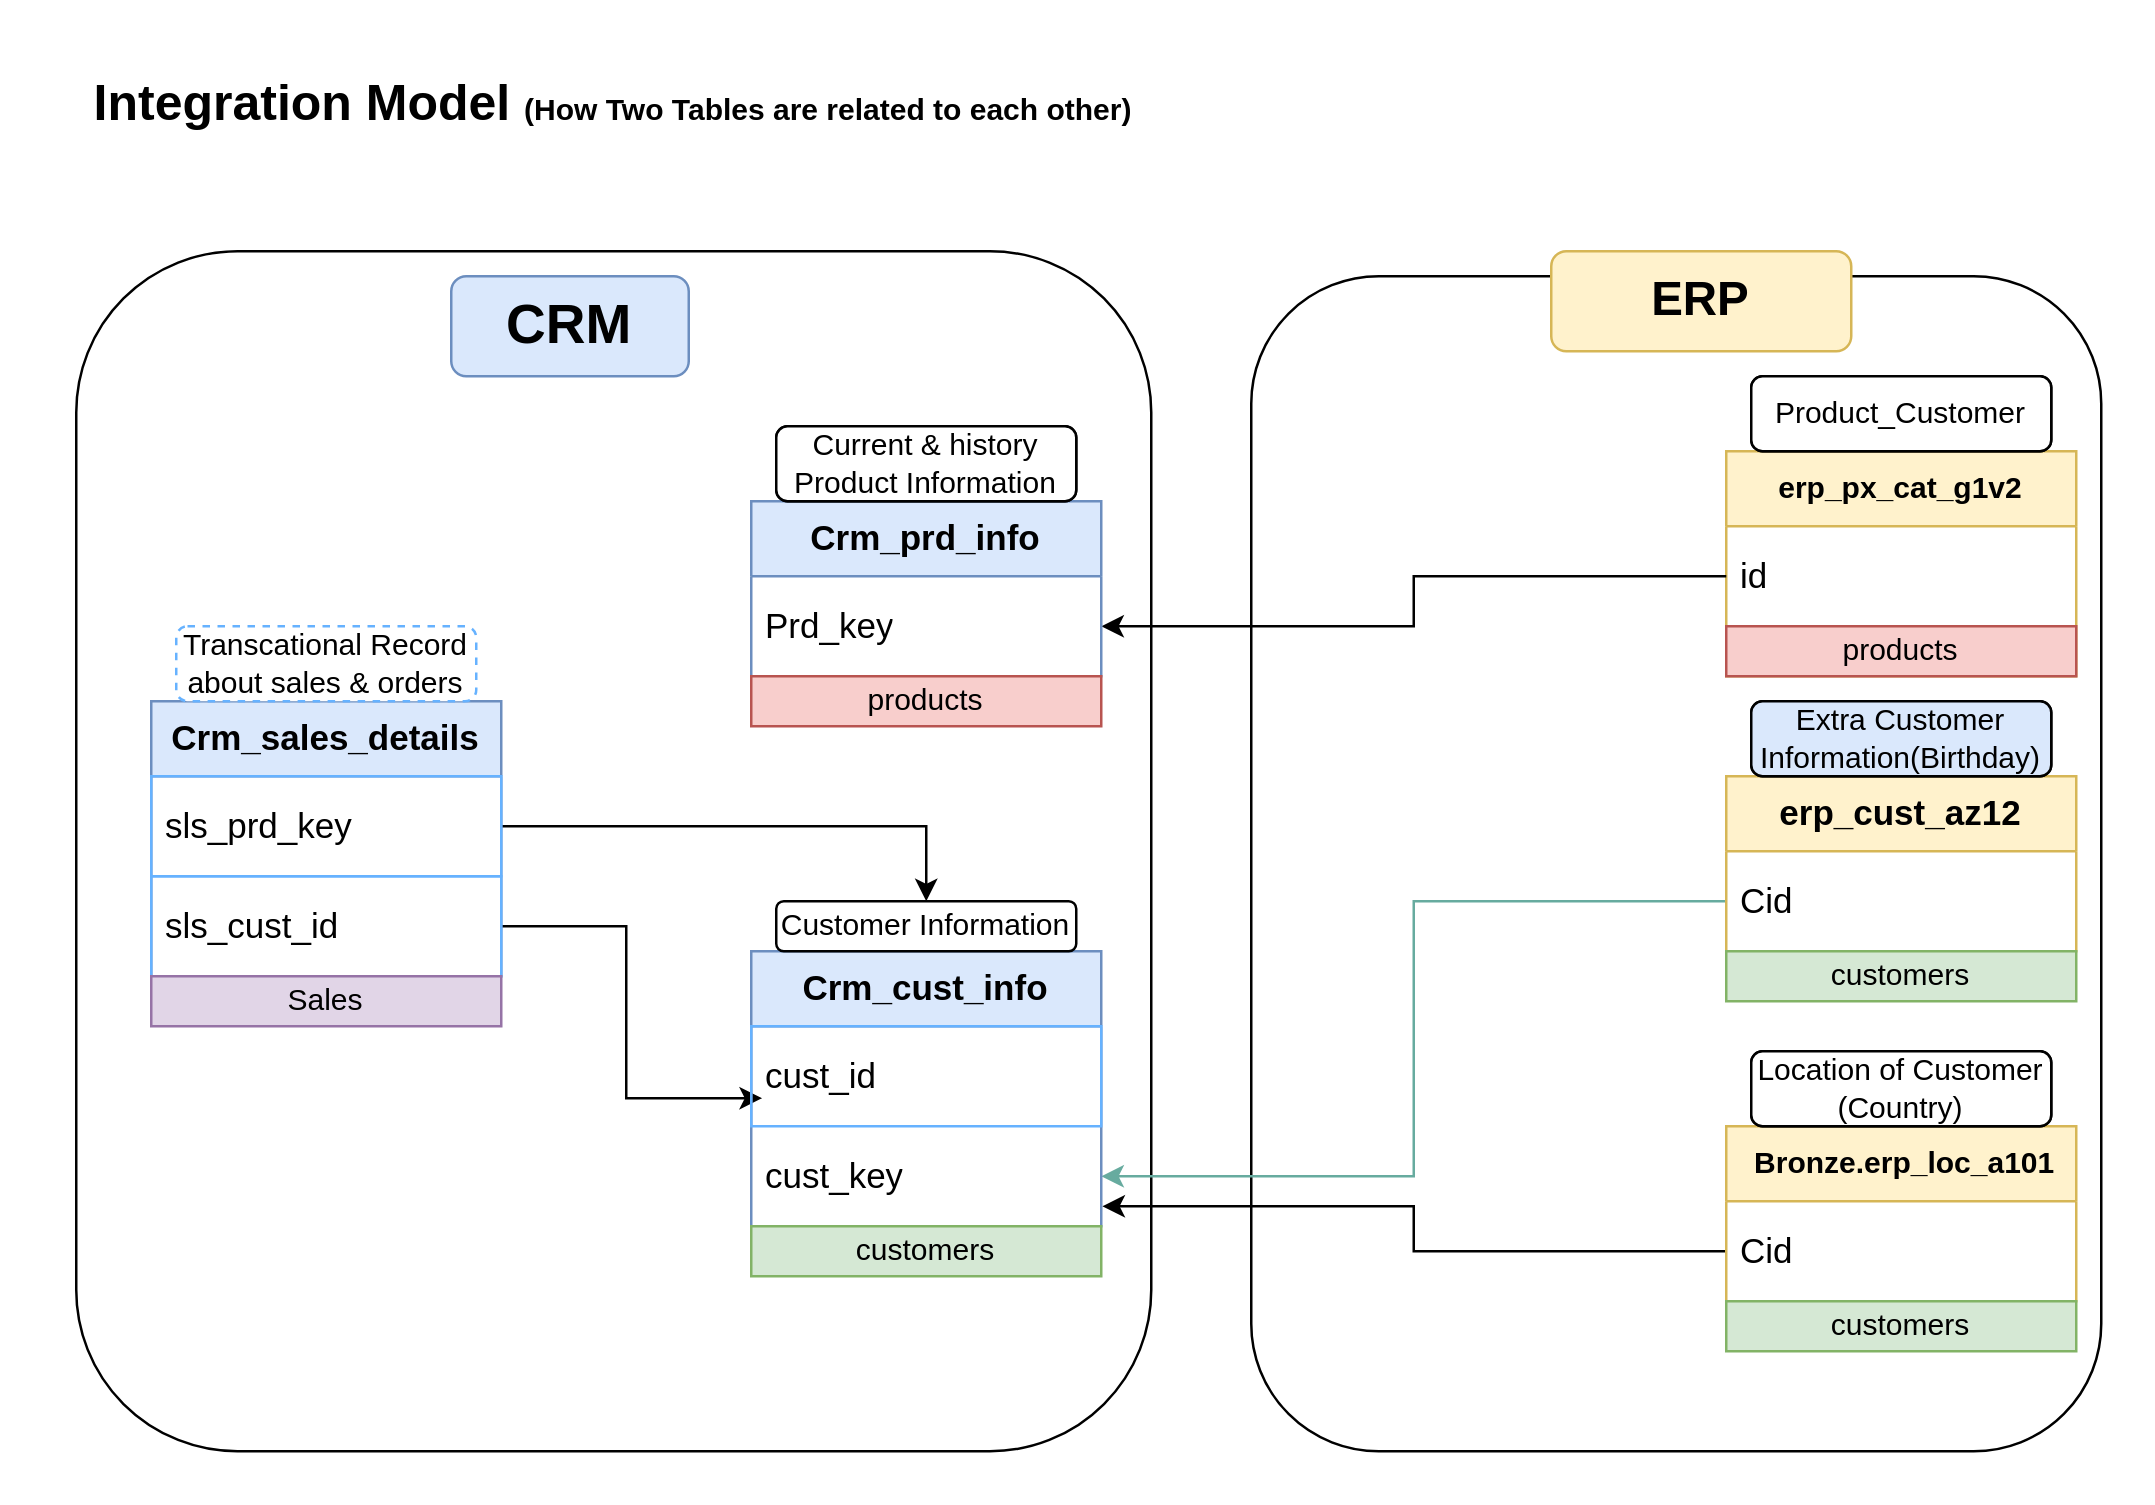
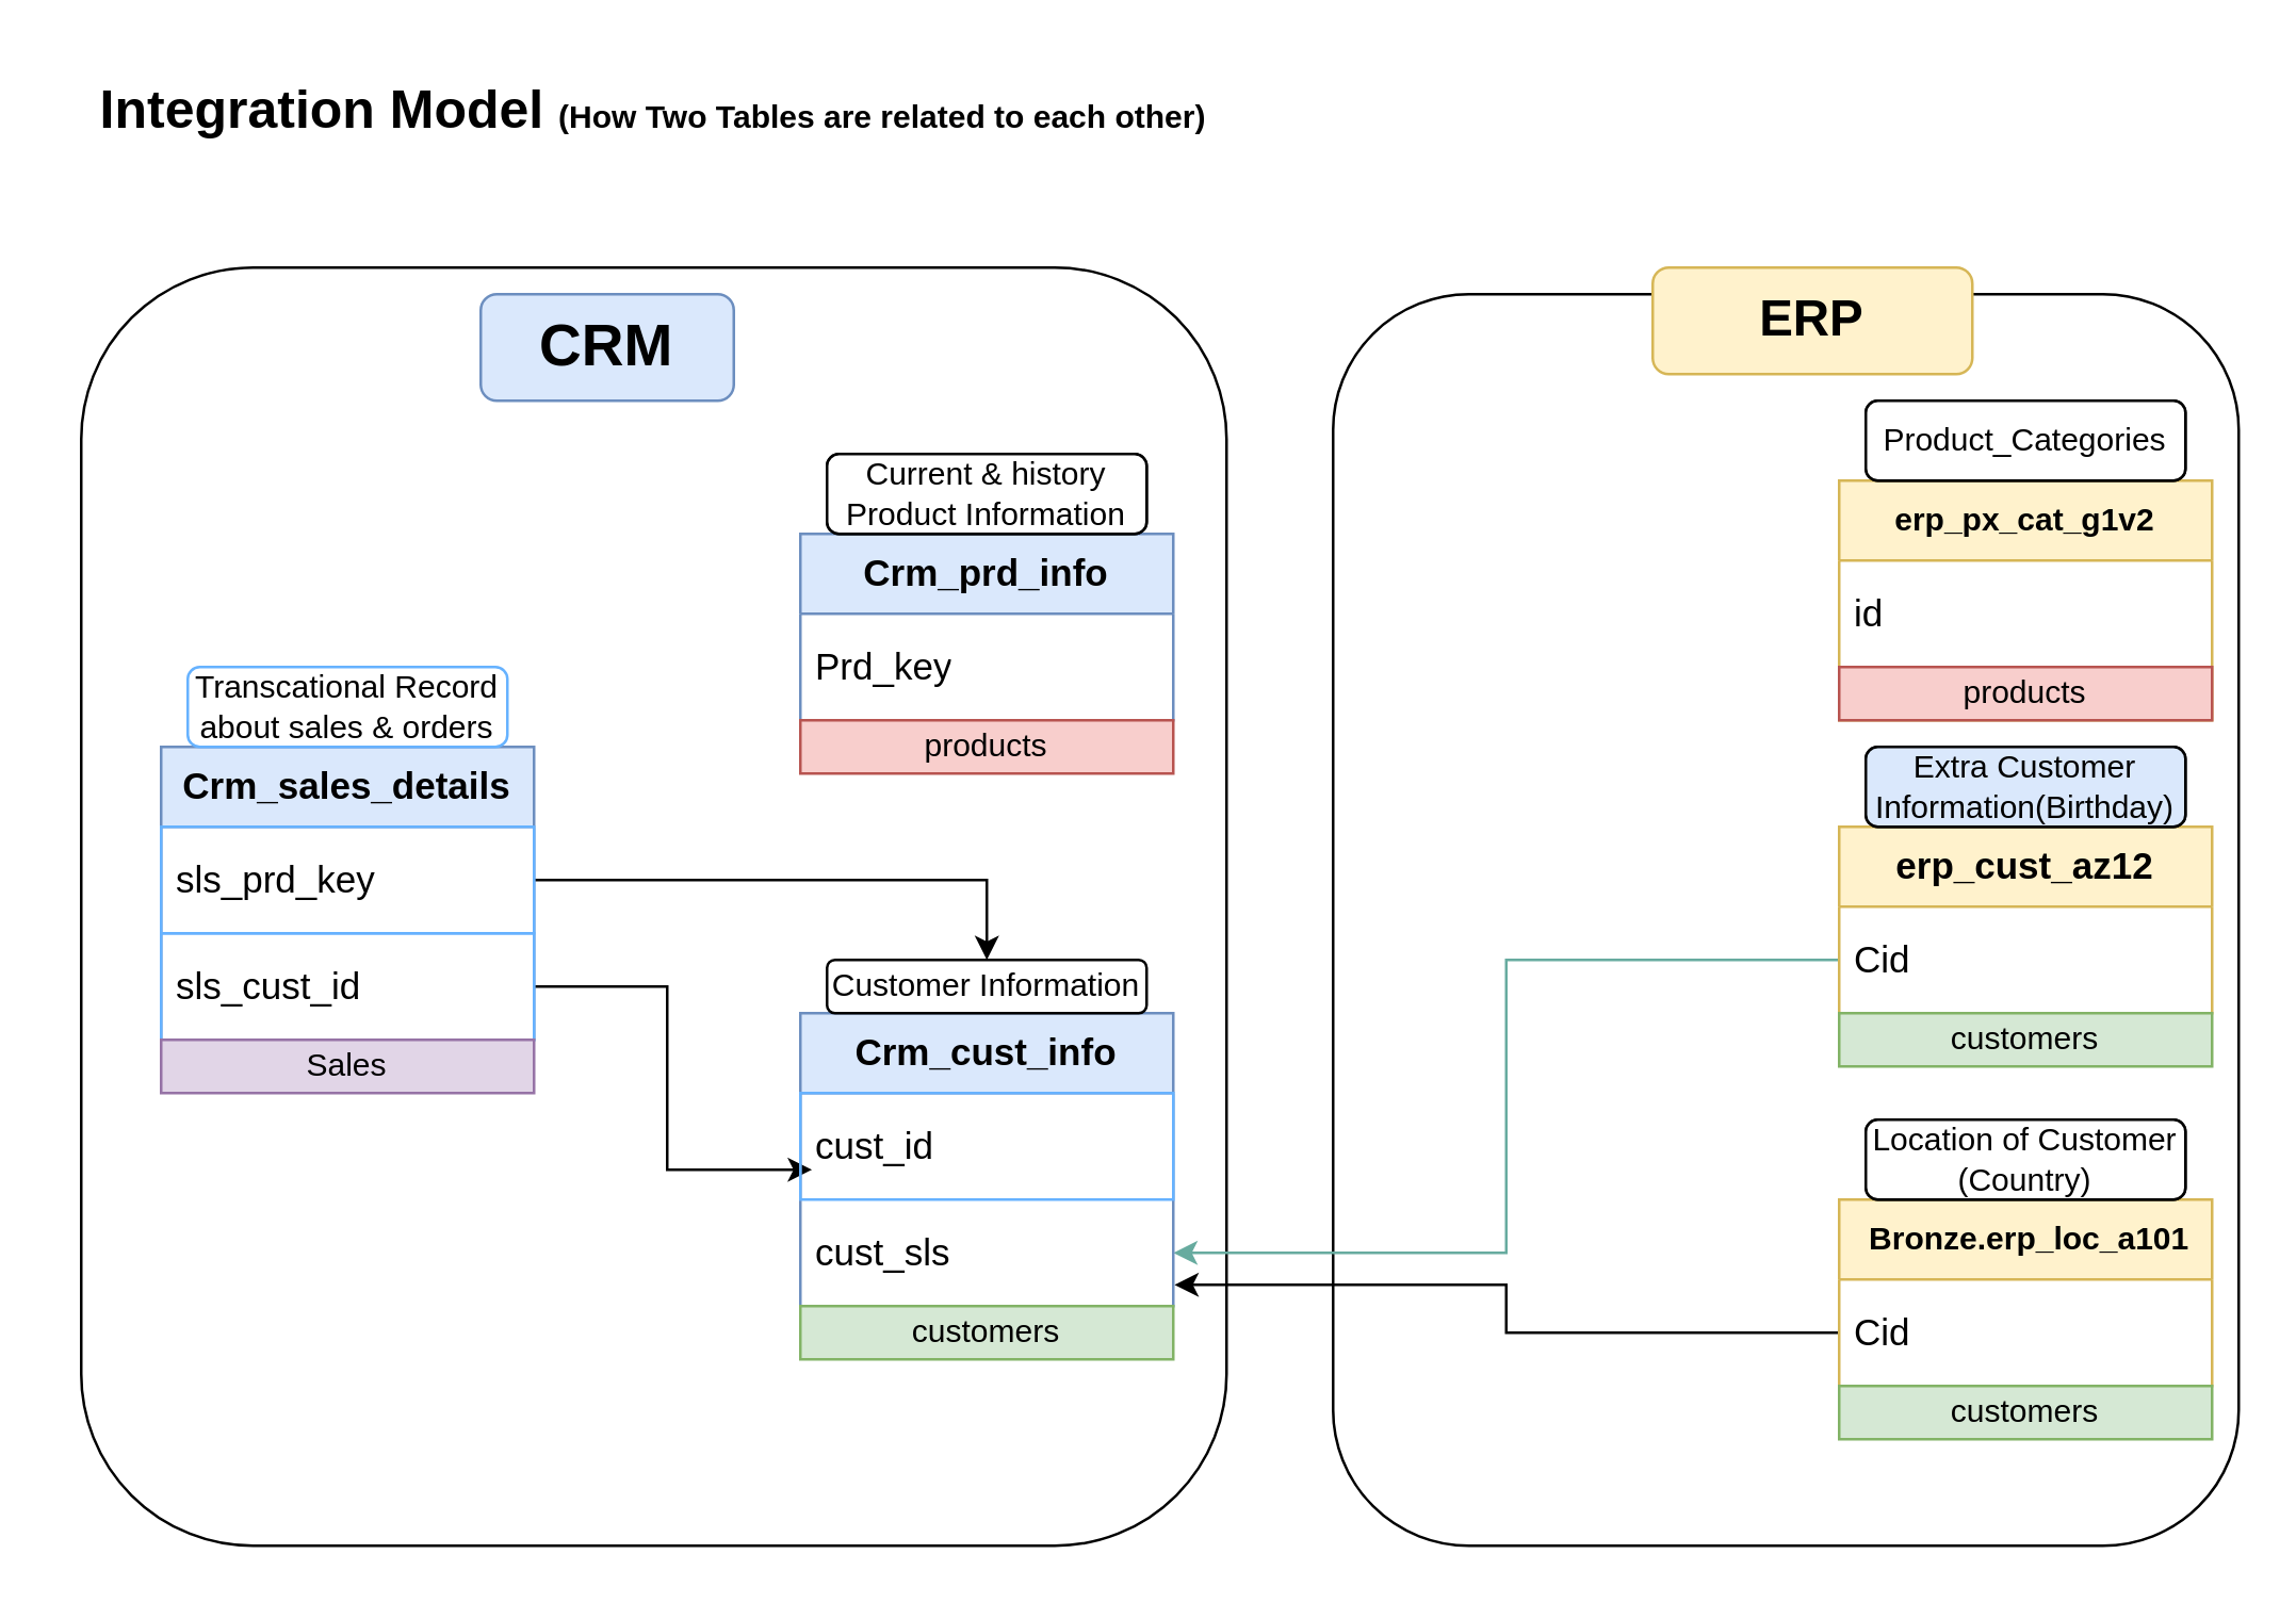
- <mxCell id="14" value="Product_Customer" style="rounded=1;whiteSpace=wrap;html=1;" parent="9" vertex="1"><mxGeometry x="10" width="120" height="30" as="geometry" /></mxCell>
+ <mxCell id="14" value="Product_Categories" style="rounded=1;whiteSpace=wrap;html=1;" parent="9" vertex="1"><mxGeometry x="10" width="120" height="30" as="geometry" /></mxCell>
- <mxCell id="15" style="edgeStyle=orthogonalEdgeStyle;rounded=0;orthogonalLoop=1;jettySize=auto;html=1;exitX=0;exitY=0.5;exitDx=0;exitDy=0;strokeColor=#000000;" parent="1" source="11" target="21" edge="1"><mxGeometry relative="1" as="geometry" /></mxCell>
- <mxCell id="45" value="Transcational Record&lt;div&gt;about sales &amp;amp; orders&lt;/div&gt;" style="rounded=1;whiteSpace=wrap;html=1;strokeColor=#66B2FF;dashed=1;" parent="40" vertex="1"><mxGeometry x="10" width="120" height="30" as="geometry" /></mxCell>
+ <mxCell id="45" value="Transcational Record&lt;div&gt;about sales &amp;amp; orders&lt;/div&gt;" style="rounded=1;whiteSpace=wrap;html=1;strokeColor=#66B2FF;" parent="40" vertex="1"><mxGeometry x="10" width="120" height="30" as="geometry" /></mxCell>
- <mxCell id="51" value="&lt;font style=&quot;font-size: 14px;&quot;&gt;cust_key&lt;/font&gt;" style="text;strokeColor=none;fillColor=none;align=left;verticalAlign=middle;spacingLeft=4;spacingRight=4;overflow=hidden;points=[[0,0.5],[1,0.5]];portConstraint=eastwest;rotatable=1;whiteSpace=wrap;html=1;movable=1;resizable=1;deletable=1;editable=1;locked=0;connectable=1;" parent="49" vertex="1"><mxGeometry y="70" width="140" height="40" as="geometry" /></mxCell>
+ <mxCell id="51" value="&lt;font style=&quot;font-size: 14px;&quot;&gt;cust_sls&lt;/font&gt;" style="text;strokeColor=none;fillColor=none;align=left;verticalAlign=middle;spacingLeft=4;spacingRight=4;overflow=hidden;points=[[0,0.5],[1,0.5]];portConstraint=eastwest;rotatable=1;whiteSpace=wrap;html=1;movable=1;resizable=1;deletable=1;editable=1;locked=0;connectable=1;" parent="49" vertex="1"><mxGeometry y="70" width="140" height="40" as="geometry" /></mxCell>
